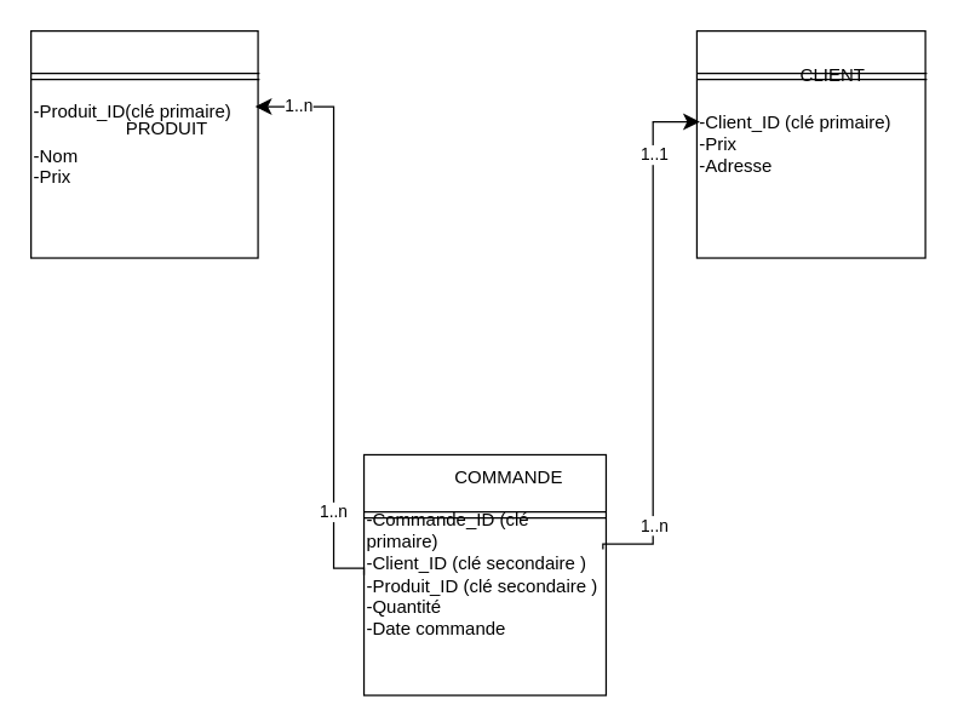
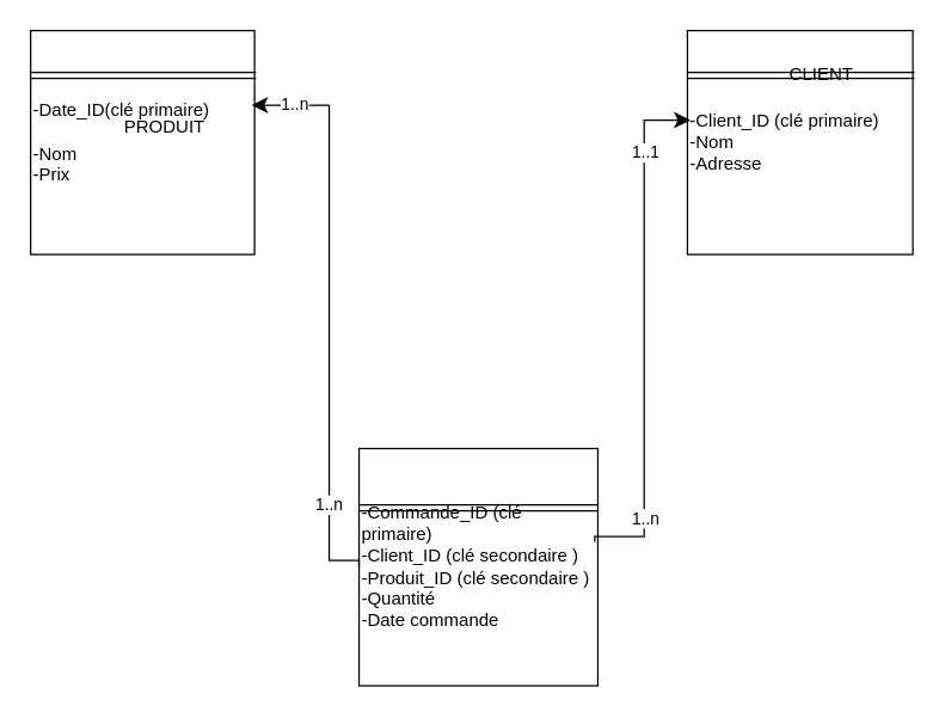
- <mxCell id="2" value="&lt;div align=&quot;left&quot;&gt;-Produit_ID(clé primaire)&lt;br&gt;&lt;/div&gt;&lt;div&gt;&lt;br&gt;&lt;/div&gt;&lt;div&gt;-Nom&lt;/div&gt;&lt;div&gt;-Prix&lt;br&gt;&lt;/div&gt;" style="whiteSpace=wrap;html=1;aspect=fixed;align=left;" vertex="1" parent="1"><mxGeometry x="20" y="20" width="150" height="150" as="geometry" /></mxCell>
+ <mxCell id="2" value="&lt;div align=&quot;left&quot;&gt;-Date_ID(clé primaire)&lt;br&gt;&lt;/div&gt;&lt;div&gt;&lt;br&gt;&lt;/div&gt;&lt;div&gt;-Nom&lt;/div&gt;&lt;div&gt;-Prix&lt;br&gt;&lt;/div&gt;" style="whiteSpace=wrap;html=1;aspect=fixed;align=left;" vertex="1" parent="1"><mxGeometry x="20" y="20" width="150" height="150" as="geometry" /></mxCell>
- <mxCell id="6" value="&lt;div&gt;-Client_ID (clé primaire)&lt;br&gt;&lt;/div&gt;&lt;div&gt;-Prix&lt;/div&gt;&lt;div&gt;-Adresse&lt;br&gt;&lt;/div&gt;" style="whiteSpace=wrap;html=1;aspect=fixed;align=left;" vertex="1" parent="1"><mxGeometry x="460" y="20" width="151" height="150" as="geometry" /></mxCell>
+ <mxCell id="6" value="&lt;div&gt;-Client_ID (clé primaire)&lt;br&gt;&lt;/div&gt;&lt;div&gt;-Nom&lt;/div&gt;&lt;div&gt;-Adresse&lt;br&gt;&lt;/div&gt;" style="whiteSpace=wrap;html=1;aspect=fixed;align=left;" vertex="1" parent="1"><mxGeometry x="460" y="20" width="151" height="150" as="geometry" /></mxCell>
- <mxCell id="10" value="COMMANDE" style="text;html=1;align=center;verticalAlign=middle;whiteSpace=wrap;rounded=0;" vertex="1" parent="1"><mxGeometry x="305.5" y="300" width="60" height="30" as="geometry" /></mxCell>
